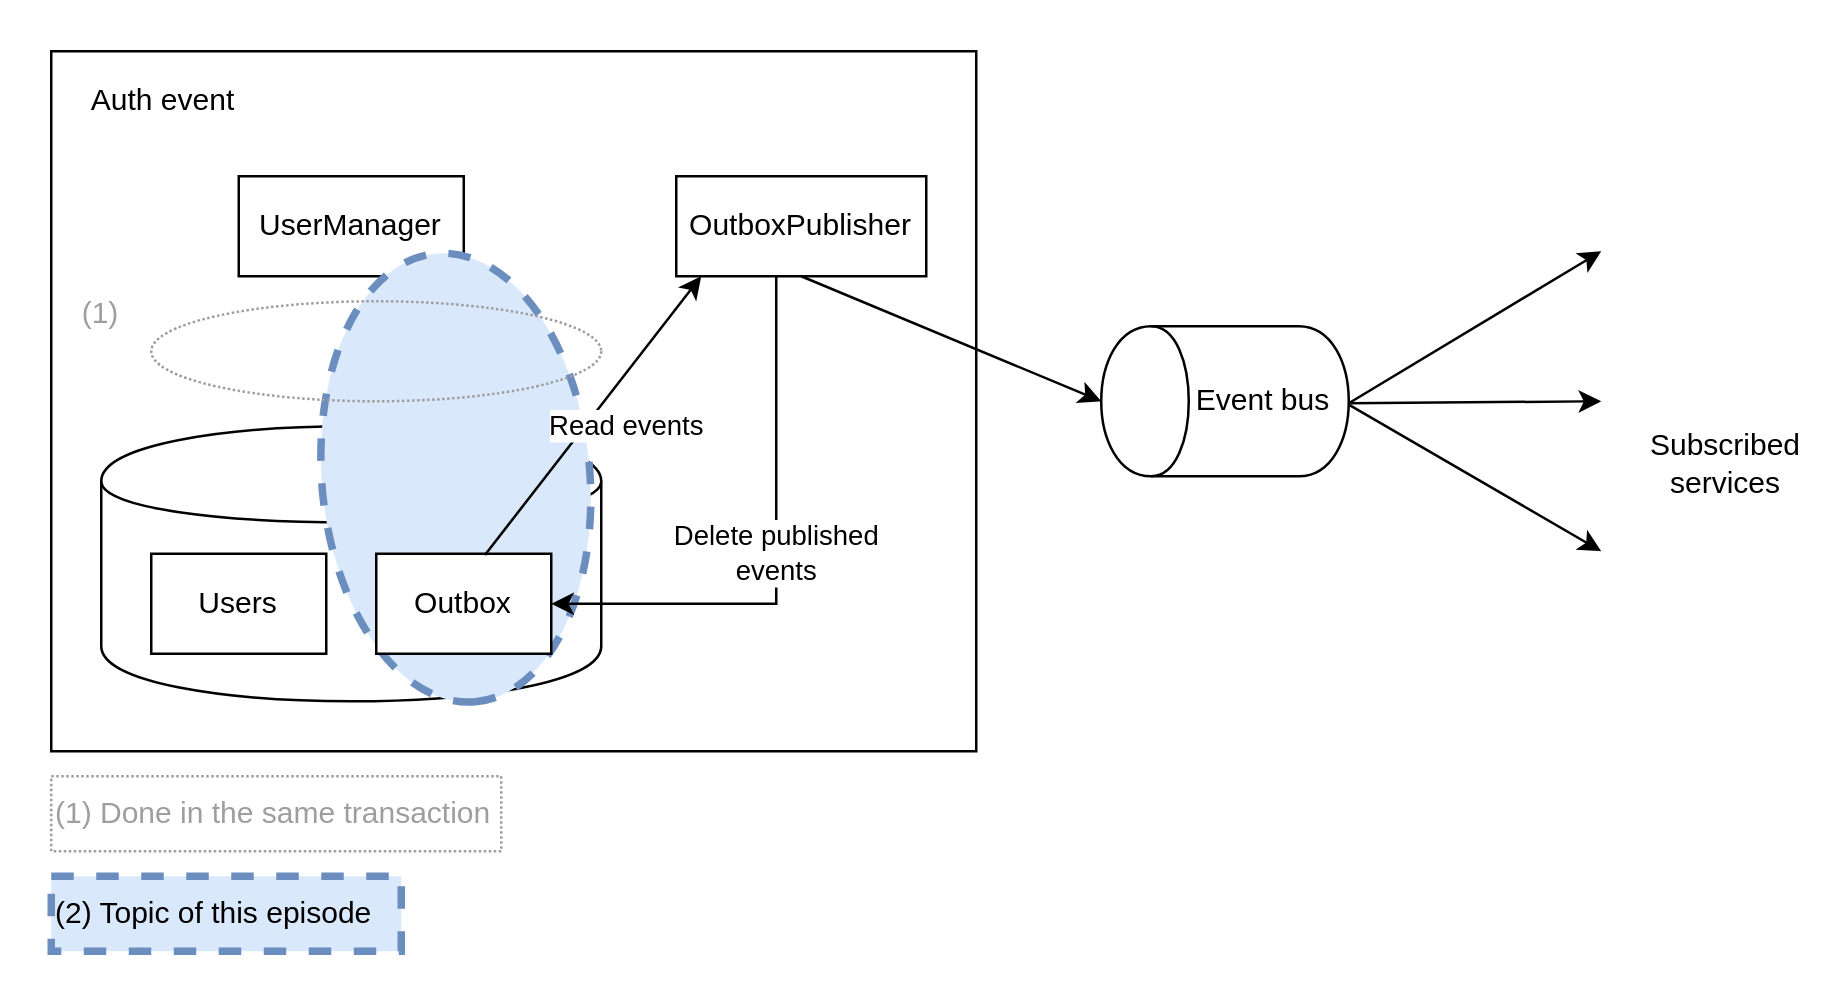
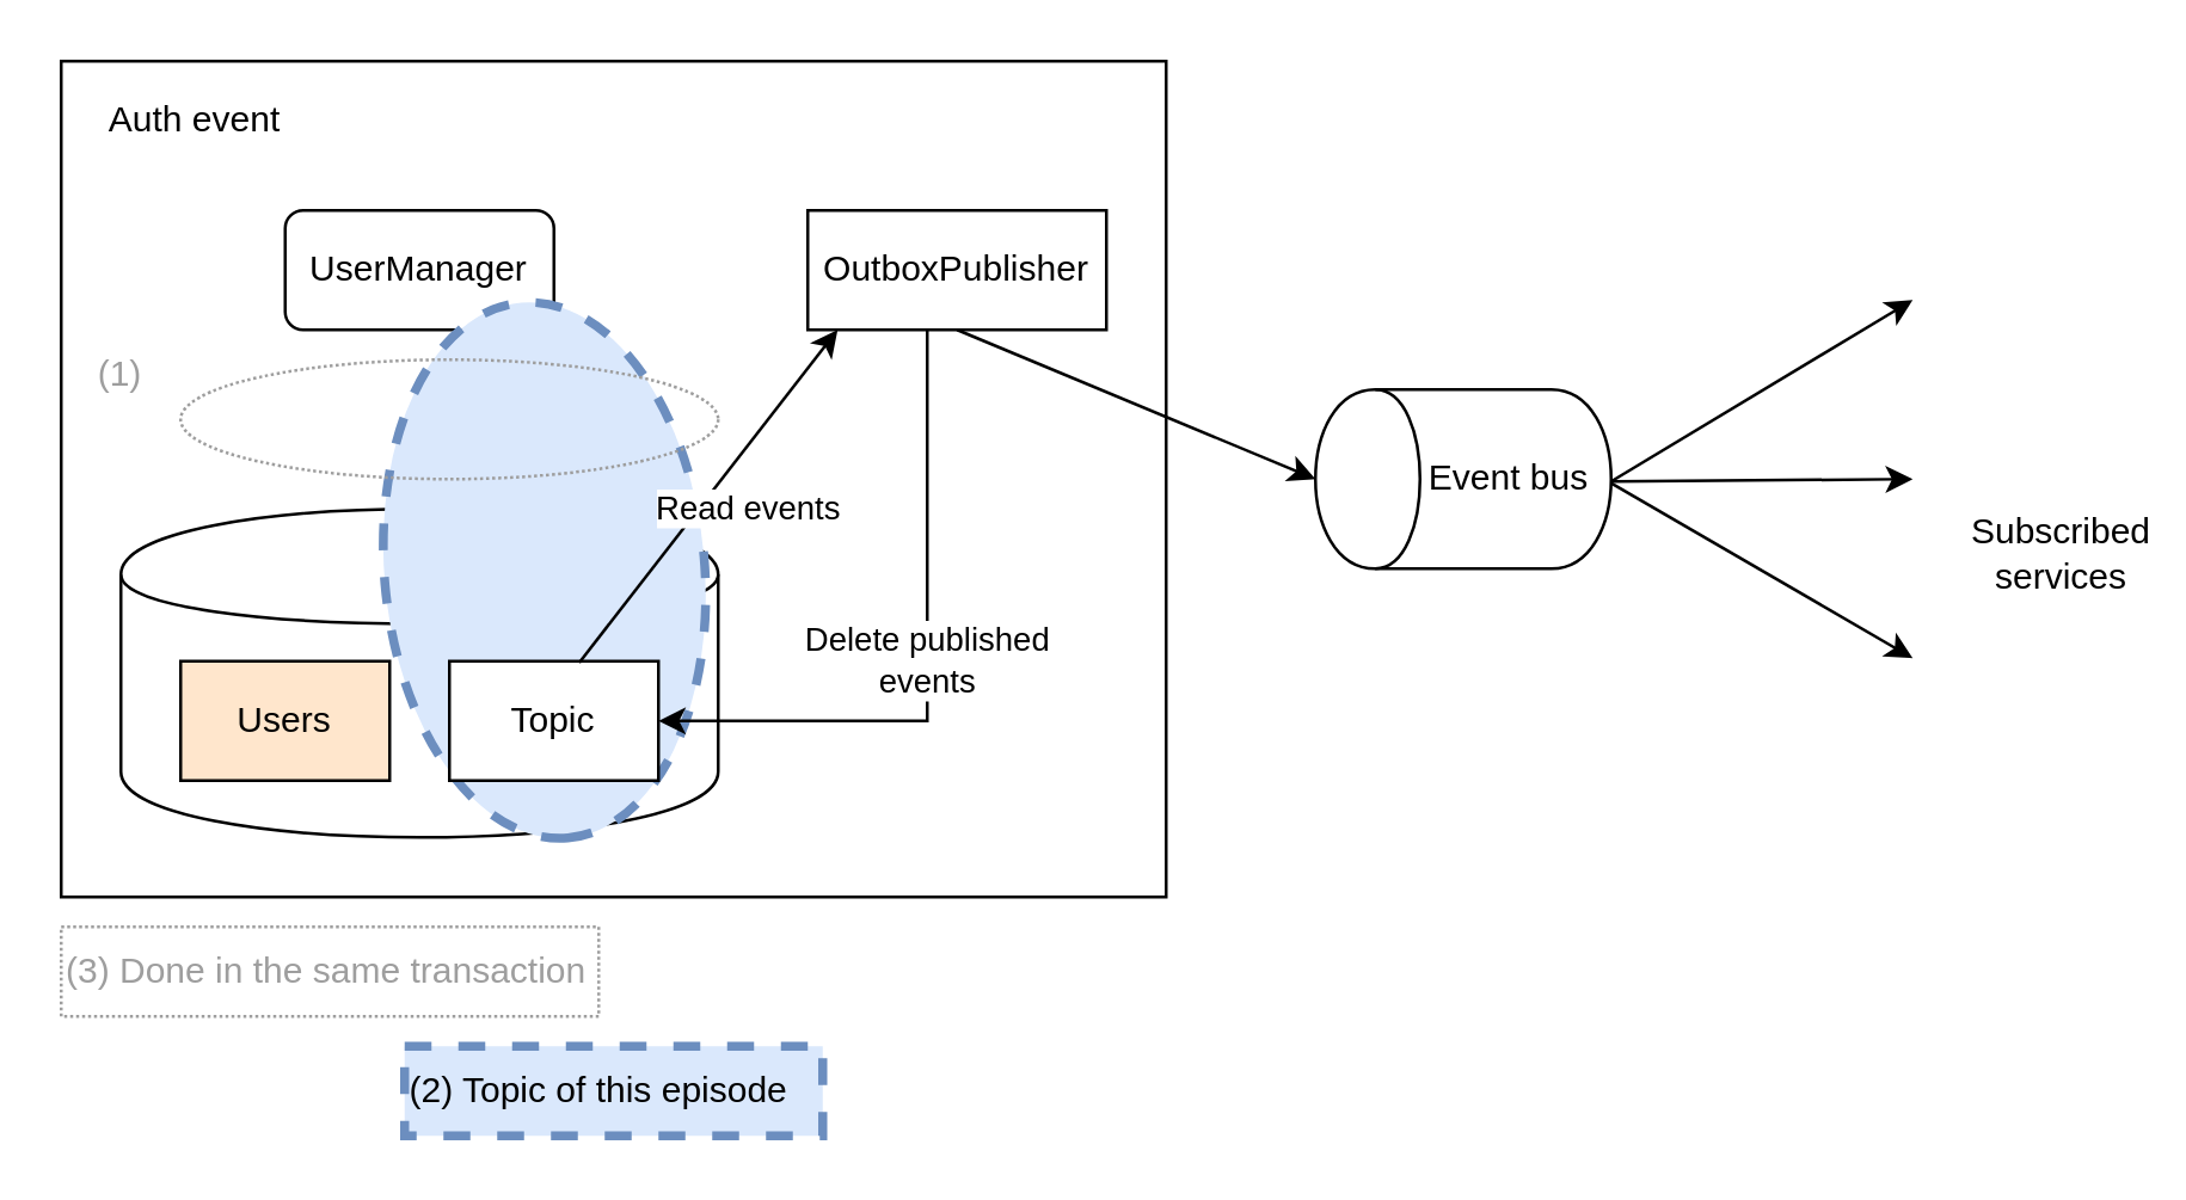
- <mxCell id="2" value="UserManager" style="rounded=0;whiteSpace=wrap;html=1;" parent="1" vertex="1"><mxGeometry x="95" y="70" width="90" height="40" as="geometry" /></mxCell>
+ <mxCell id="2" value="UserManager" style="whiteSpace=wrap;html=1;rounded=1;" parent="1" vertex="1"><mxGeometry x="95" y="70" width="90" height="40" as="geometry" /></mxCell>
- <mxCell id="7" value="Users" style="rounded=0;whiteSpace=wrap;html=1;" parent="1" vertex="1"><mxGeometry x="60" y="221" width="70" height="40" as="geometry" /></mxCell>
+ <mxCell id="7" value="Users" style="rounded=0;whiteSpace=wrap;html=1;fillColor=#ffe6cc;" parent="1" vertex="1"><mxGeometry x="60" y="221" width="70" height="40" as="geometry" /></mxCell>
- <mxCell id="8" value="Outbox" style="rounded=0;whiteSpace=wrap;html=1;" parent="1" vertex="1"><mxGeometry x="150" y="221" width="70" height="40" as="geometry" /></mxCell>
+ <mxCell id="8" value="Topic" style="rounded=0;whiteSpace=wrap;html=1;" parent="1" vertex="1"><mxGeometry x="150" y="221" width="70" height="40" as="geometry" /></mxCell>
- <mxCell id="10" value="(1) Done in the same transaction" style="text;html=1;strokeColor=#9E9E9E;fillColor=none;align=left;verticalAlign=middle;whiteSpace=wrap;rounded=0;dashed=1;dashPattern=1 1;fontColor=#9E9E9E;" parent="1" vertex="1"><mxGeometry x="20" y="310" width="180" height="30" as="geometry" /></mxCell>
+ <mxCell id="10" value="(3) Done in the same transaction" style="text;html=1;strokeColor=#9E9E9E;fillColor=none;align=left;verticalAlign=middle;whiteSpace=wrap;rounded=0;dashed=1;dashPattern=1 1;fontColor=#9E9E9E;" parent="1" vertex="1"><mxGeometry x="20" y="310" width="180" height="30" as="geometry" /></mxCell>
- <mxCell id="23" value="(2) Topic of this episode" style="text;html=1;strokeColor=#6c8ebf;fillColor=#dae8fc;align=left;verticalAlign=middle;whiteSpace=wrap;rounded=0;dashed=1;strokeWidth=3;" vertex="1" parent="1"><mxGeometry x="20" y="350" width="140" height="30" as="geometry" /></mxCell>
+ <mxCell id="23" value="(2) Topic of this episode" style="text;html=1;strokeColor=#6c8ebf;fillColor=#dae8fc;align=left;verticalAlign=middle;whiteSpace=wrap;rounded=0;dashed=1;strokeWidth=3;" vertex="1" parent="1"><mxGeometry x="135" y="350" width="140" height="30" as="geometry" /></mxCell>
